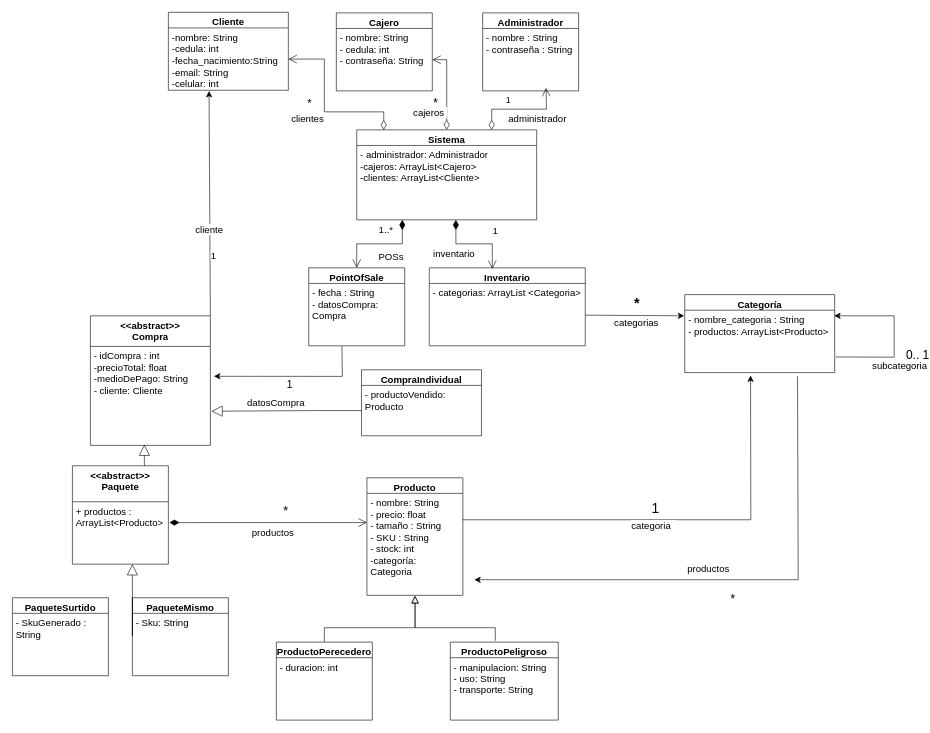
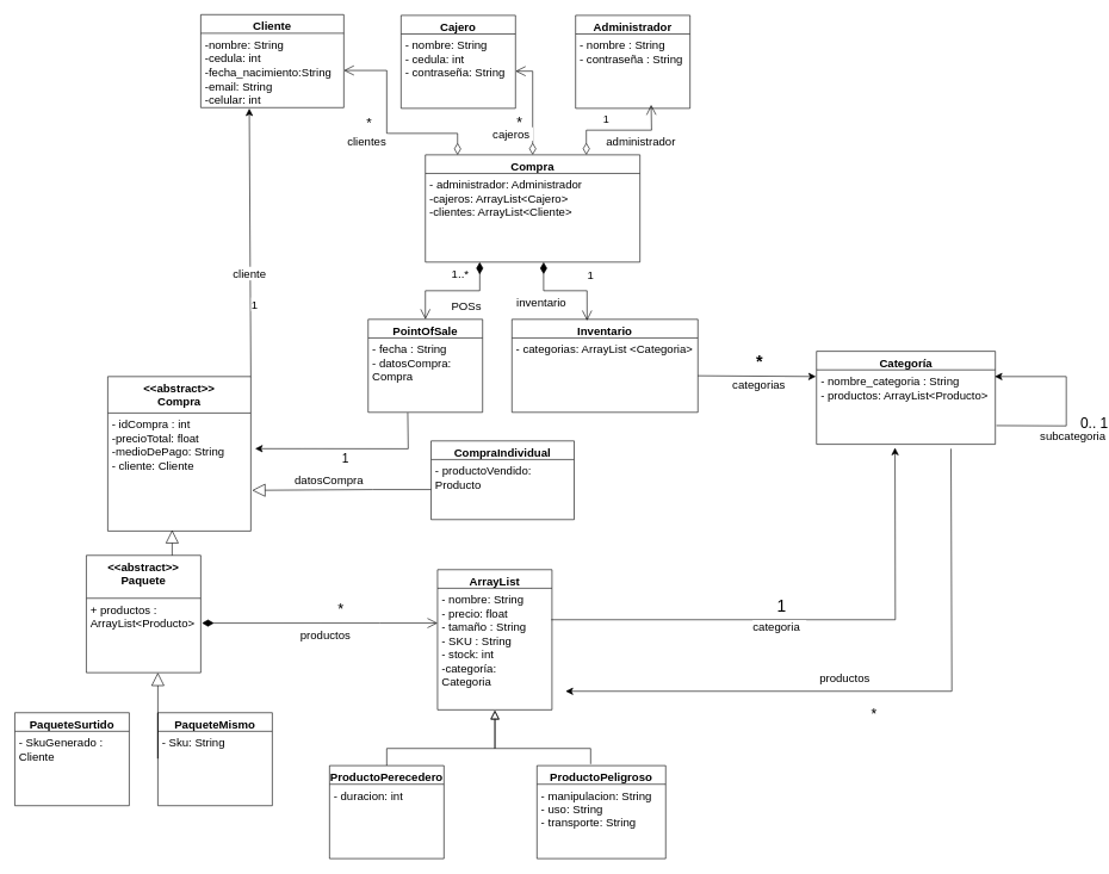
- <mxCell id="34" value="Sistema" style="swimlane;fontStyle=1;align=center;verticalAlign=top;childLayout=stackLayout;horizontal=1;startSize=26;horizontalStack=0;resizeParent=1;resizeParentMax=0;resizeLast=0;collapsible=1;marginBottom=0;whiteSpace=wrap;html=1;fontSize=16;" vertex="1" parent="1"><mxGeometry x="594" y="216" width="300" height="150" as="geometry" /></mxCell>
+ <mxCell id="34" value="Compra" style="swimlane;fontStyle=1;align=center;verticalAlign=top;childLayout=stackLayout;horizontal=1;startSize=26;horizontalStack=0;resizeParent=1;resizeParentMax=0;resizeLast=0;collapsible=1;marginBottom=0;whiteSpace=wrap;html=1;fontSize=16;" vertex="1" parent="1"><mxGeometry x="594" y="216" width="300" height="150" as="geometry" /></mxCell>
- <mxCell id="5" value="Producto" style="swimlane;fontStyle=1;align=center;verticalAlign=top;childLayout=stackLayout;horizontal=1;startSize=26;horizontalStack=0;resizeParent=1;resizeParentMax=0;resizeLast=0;collapsible=1;marginBottom=0;whiteSpace=wrap;html=1;fontSize=16;" parent="1" vertex="1"><mxGeometry x="611" y="796" width="160" height="196" as="geometry" /></mxCell>
+ <mxCell id="5" value="ArrayList" style="swimlane;fontStyle=1;align=center;verticalAlign=top;childLayout=stackLayout;horizontal=1;startSize=26;horizontalStack=0;resizeParent=1;resizeParentMax=0;resizeLast=0;collapsible=1;marginBottom=0;whiteSpace=wrap;html=1;fontSize=16;" parent="1" vertex="1"><mxGeometry x="611" y="796" width="160" height="196" as="geometry" /></mxCell>
- <mxCell id="20" value="- SkuGenerado : String" style="text;strokeColor=none;fillColor=none;align=left;verticalAlign=top;spacingLeft=4;spacingRight=4;overflow=hidden;rotatable=0;points=[[0,0.5],[1,0.5]];portConstraint=eastwest;whiteSpace=wrap;html=1;fontSize=16;" parent="19" vertex="1"><mxGeometry y="26" width="160" height="104" as="geometry" /></mxCell>
+ <mxCell id="20" value="- SkuGenerado : Cliente" style="text;strokeColor=none;fillColor=none;align=left;verticalAlign=top;spacingLeft=4;spacingRight=4;overflow=hidden;rotatable=0;points=[[0,0.5],[1,0.5]];portConstraint=eastwest;whiteSpace=wrap;html=1;fontSize=16;" parent="19" vertex="1"><mxGeometry y="26" width="160" height="104" as="geometry" /></mxCell>
